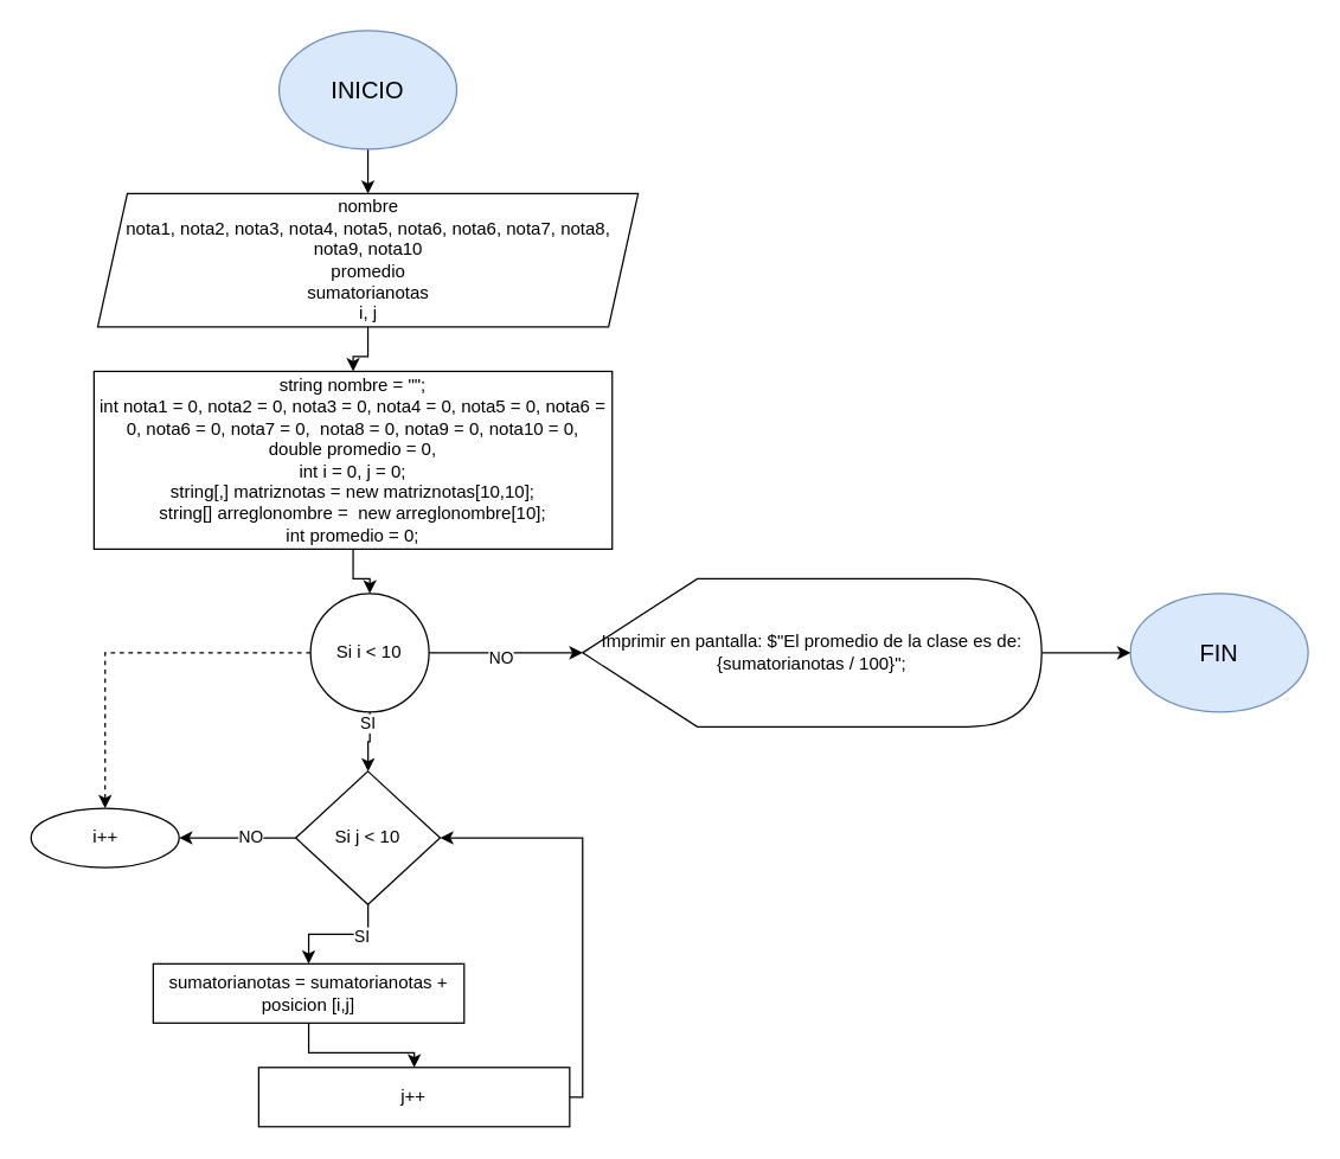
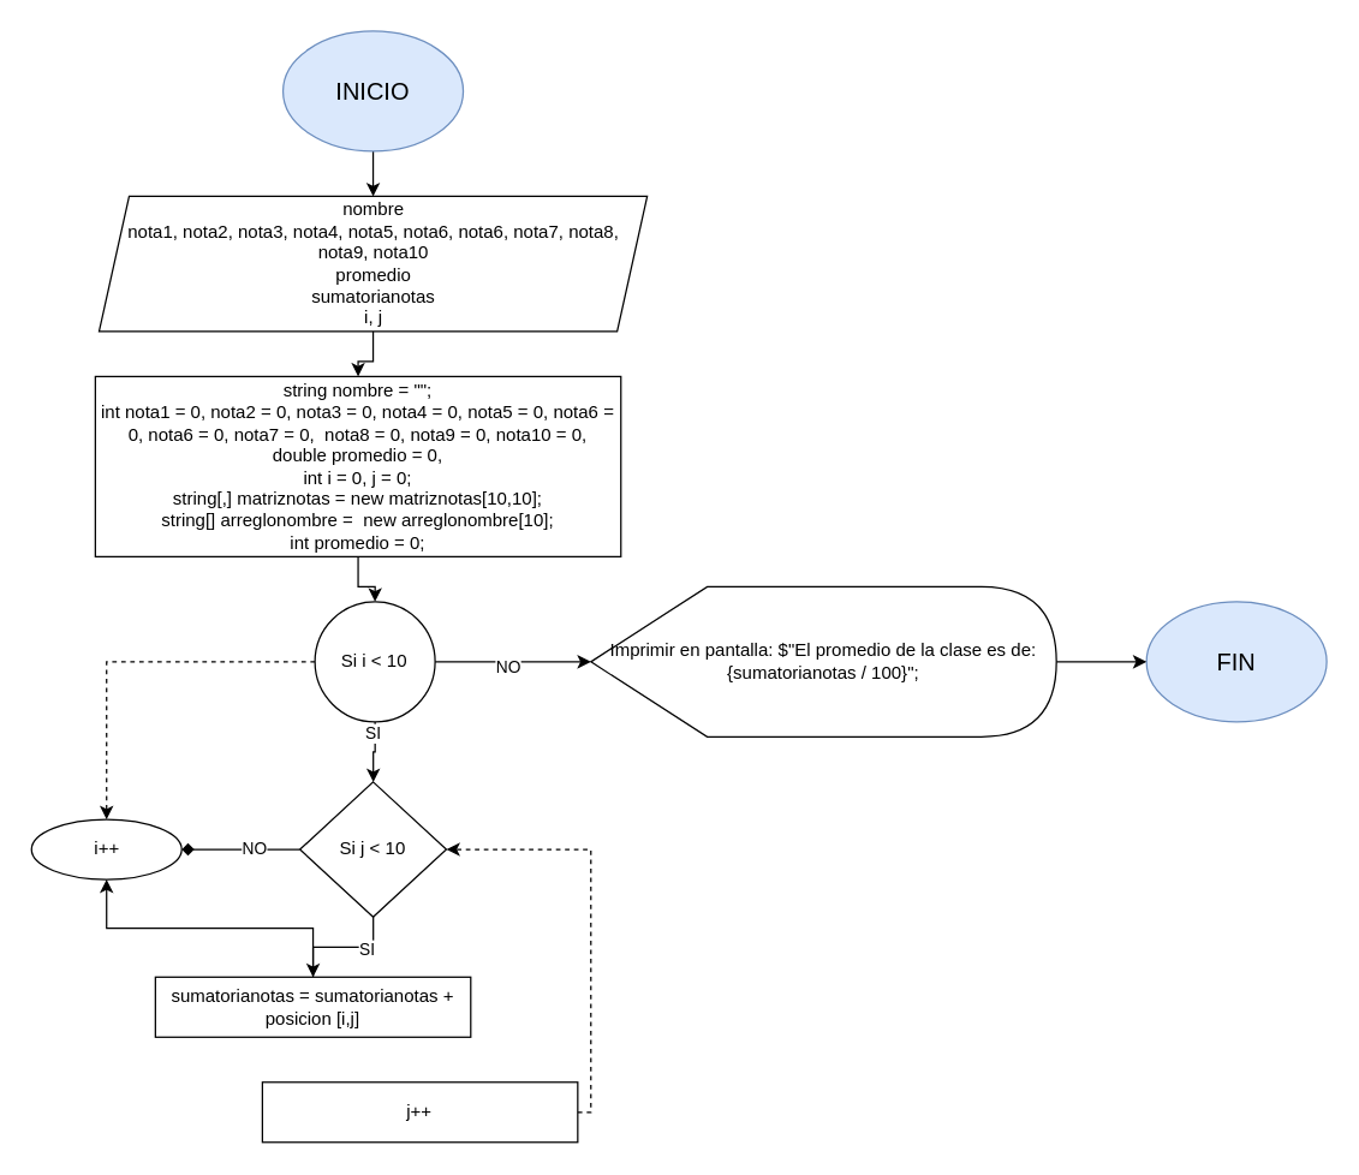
- <mxCell id="10" style="edgeStyle=orthogonalEdgeStyle;rounded=0;orthogonalLoop=1;jettySize=auto;html=1;" parent="1" source="12" edge="1" target="21"><mxGeometry relative="1" as="geometry"><mxPoint x="123" y="565" as="targetPoint" /></mxGeometry></mxCell>
+ <mxCell id="10" style="edgeStyle=orthogonalEdgeStyle;rounded=0;orthogonalLoop=1;jettySize=auto;html=1;endArrow=diamond;" parent="1" source="12" edge="1" target="21"><mxGeometry relative="1" as="geometry"><mxPoint x="123" y="565" as="targetPoint" /></mxGeometry></mxCell>
- <mxCell id="8" style="edgeStyle=orthogonalEdgeStyle;rounded=0;orthogonalLoop=1;jettySize=auto;html=1;entryX=1;entryY=0.5;entryDx=0;entryDy=0;" edge="1" parent="1" source="9" target="12"><mxGeometry relative="1" as="geometry"><Array as="points"><mxPoint x="393" y="740" /><mxPoint x="393" y="565" /></Array></mxGeometry></mxCell>
+ <mxCell id="8" style="edgeStyle=orthogonalEdgeStyle;rounded=0;orthogonalLoop=1;jettySize=auto;html=1;entryX=1;entryY=0.5;entryDx=0;entryDy=0;dashed=1;" edge="1" parent="1" source="9" target="12"><mxGeometry relative="1" as="geometry"><Array as="points"><mxPoint x="393" y="740" /><mxPoint x="393" y="565" /></Array></mxGeometry></mxCell>
- <mxCell id="23" style="edgeStyle=orthogonalEdgeStyle;rounded=0;orthogonalLoop=1;jettySize=auto;html=1;" edge="1" parent="1" source="24" target="9"><mxGeometry relative="1" as="geometry" /></mxCell>
+ <mxCell id="23" style="edgeStyle=orthogonalEdgeStyle;rounded=0;orthogonalLoop=1;jettySize=auto;html=1;" edge="1" parent="1" source="24" target="21"><mxGeometry relative="1" as="geometry" /></mxCell>
